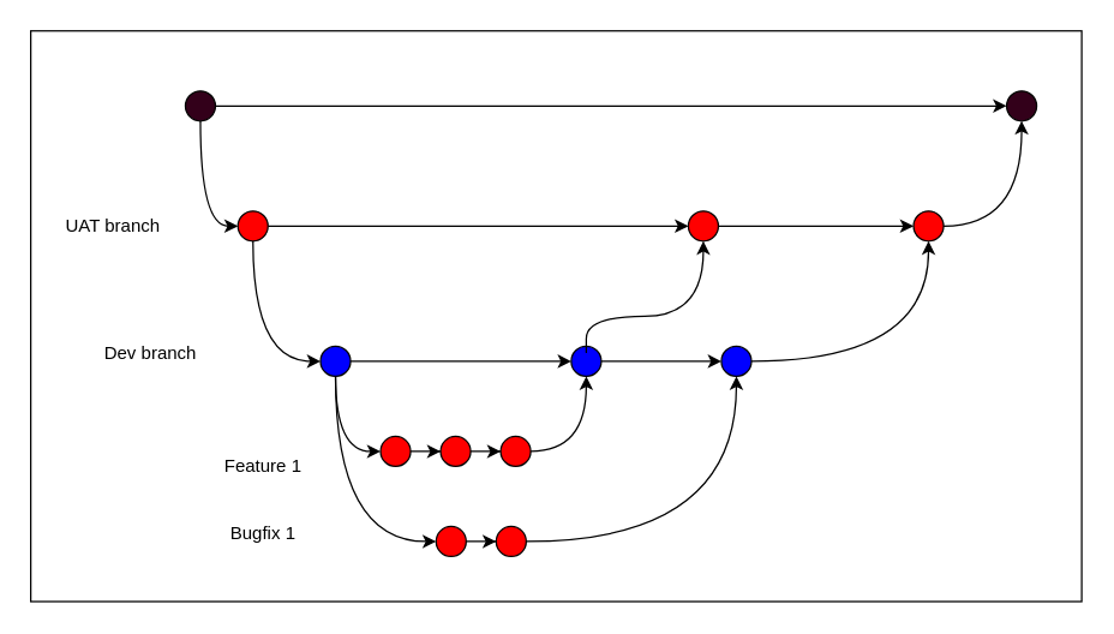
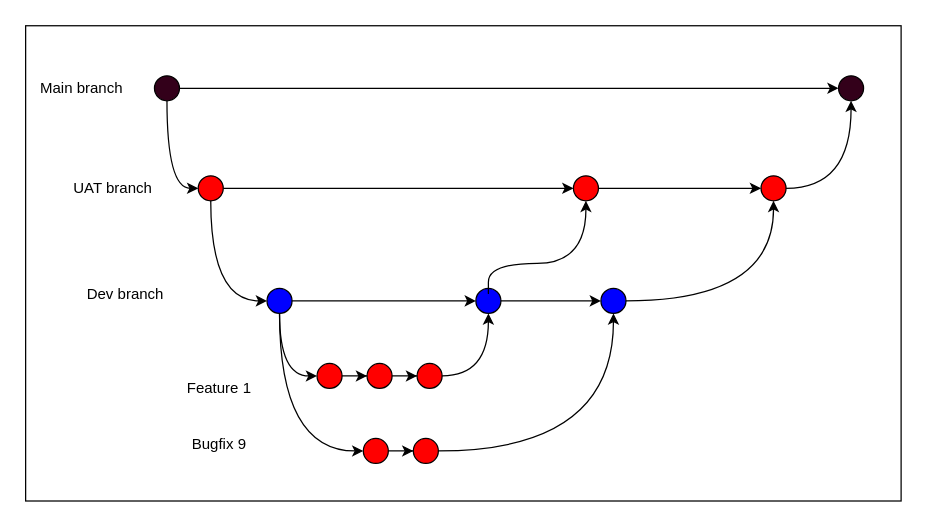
+ <mxCell id="17" value="Main branch" style="text;html=1;strokeColor=none;fillColor=none;align=center;verticalAlign=middle;whiteSpace=wrap;rounded=0;" parent="1" vertex="1"><mxGeometry x="20" y="55" width="90" height="30" as="geometry" /></mxCell>
- <mxCell id="16" value="UAT branch" style="text;html=1;strokeColor=none;fillColor=none;align=center;verticalAlign=middle;whiteSpace=wrap;rounded=0;" parent="1" vertex="1"><mxGeometry x="30" y="135" width="90" height="30" as="geometry" /></mxCell>
+ <mxCell id="16" value="UAT branch" style="text;html=1;strokeColor=none;fillColor=none;align=center;verticalAlign=middle;whiteSpace=wrap;rounded=0;" parent="1" vertex="1"><mxGeometry x="45" y="135" width="90" height="30" as="geometry" /></mxCell>
- <mxCell id="36" value="Bugfix 1" style="text;html=1;strokeColor=none;fillColor=none;align=center;verticalAlign=middle;whiteSpace=wrap;rounded=0;" vertex="1" parent="1"><mxGeometry x="130" y="340" width="90" height="30" as="geometry" /></mxCell>
+ <mxCell id="36" value="Bugfix 9" style="text;html=1;strokeColor=none;fillColor=none;align=center;verticalAlign=middle;whiteSpace=wrap;rounded=0;" vertex="1" parent="1"><mxGeometry x="130" y="340" width="90" height="30" as="geometry" /></mxCell>
